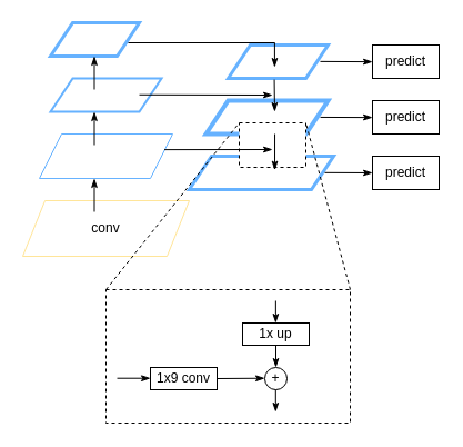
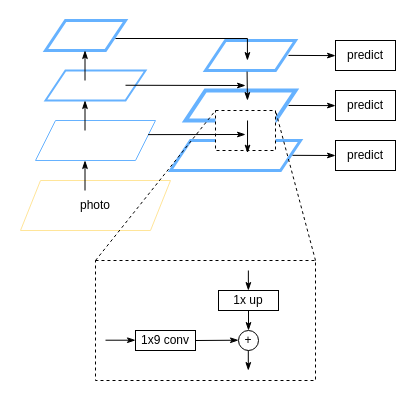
- <mxCell id="9" value="conv" style="shape=parallelogram;perimeter=parallelogramPerimeter;whiteSpace=wrap;html=1;fixedSize=1;strokeColor=#FFE599;align=center;verticalAlign=middle;fontFamily=Helvetica;fontSize=12;fontColor=default;fillColor=default;" vertex="1" parent="1"><mxGeometry x="20" y="180" width="150" height="50" as="geometry" /></mxCell>
+ <mxCell id="9" value="photo" style="shape=parallelogram;perimeter=parallelogramPerimeter;whiteSpace=wrap;html=1;fixedSize=1;strokeColor=#FFE599;align=center;verticalAlign=middle;fontFamily=Helvetica;fontSize=12;fontColor=default;fillColor=default;" vertex="1" parent="1"><mxGeometry x="20" y="180" width="150" height="50" as="geometry" /></mxCell>
